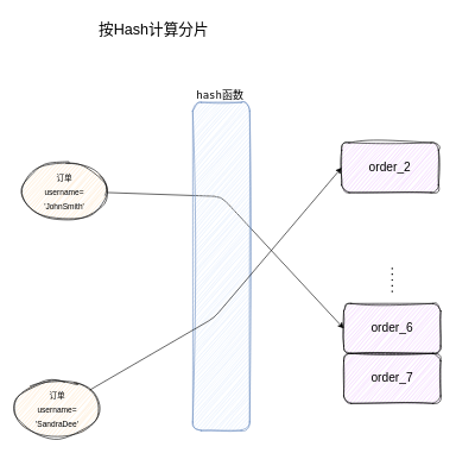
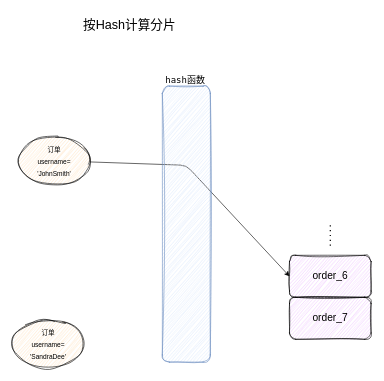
- <mxCell id="2" value="&lt;span style=&quot;font-size: 17px;&quot;&gt;order_2&lt;/span&gt;" style="rounded=1;whiteSpace=wrap;html=1;fillStyle=hachure;fillColor=#EDC2FF;glass=0;shadow=0;sketch=1;curveFitting=1;jiggle=2;" parent="1" vertex="1"><mxGeometry x="479" y="199.5" width="136" height="70" as="geometry" /></mxCell>
- <mxCell id="9" style="edgeStyle=none;hachureGap=4;html=1;fontFamily=Helvetica;fontSource=https%3A%2F%2Ffonts.googleapis.com%2Fcss%3Ffamily%3DArchitects%2BDaughter;fontSize=21;fontColor=default;entryX=0;entryY=0.5;entryDx=0;entryDy=0;" parent="1" source="10" target="2" edge="1"><mxGeometry relative="1" as="geometry"><Array as="points"><mxPoint x="300" y="445" /></Array></mxGeometry></mxCell>
